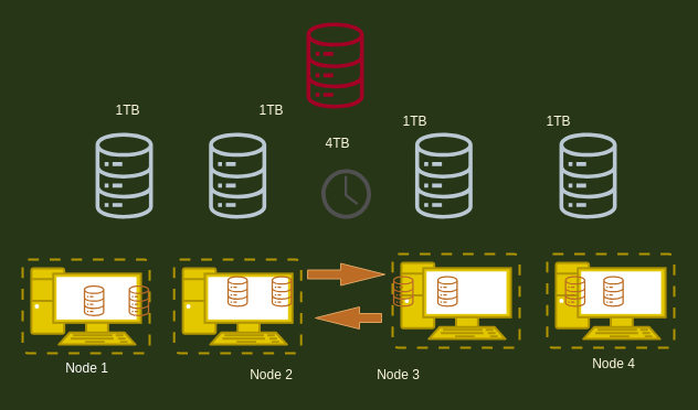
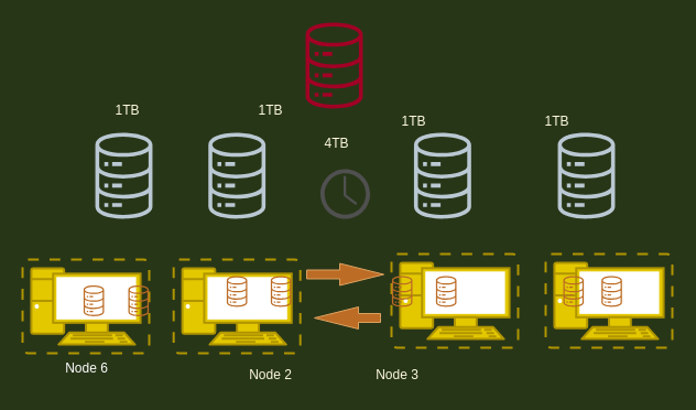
- <mxCell id="13" value="Node 4" style="text;html=1;align=center;verticalAlign=middle;resizable=0;points=[];autosize=1;fontColor=#FEFAE0;" vertex="1" parent="1"><mxGeometry x="530" y="320" width="50" height="20" as="geometry" /></mxCell>
- <mxCell id="7" value="Node 1" style="fontColor=#ffffff;verticalAlign=top;verticalLabelPosition=bottom;labelPosition=center;align=center;html=1;outlineConnect=0;fillColor=#e3c800;strokeColor=#B09500;gradientDirection=north;strokeWidth=2;shape=mxgraph.networks.virtual_pc;rounded=0;sketch=0;" vertex="1" parent="1"><mxGeometry x="20" y="235" width="115" height="85" as="geometry" /></mxCell>
+ <mxCell id="7" value="Node 6" style="fontColor=#ffffff;verticalAlign=top;verticalLabelPosition=bottom;labelPosition=center;align=center;html=1;outlineConnect=0;fillColor=#e3c800;strokeColor=#B09500;gradientDirection=north;strokeWidth=2;shape=mxgraph.networks.virtual_pc;rounded=0;sketch=0;" vertex="1" parent="1"><mxGeometry x="20" y="235" width="115" height="85" as="geometry" /></mxCell>
